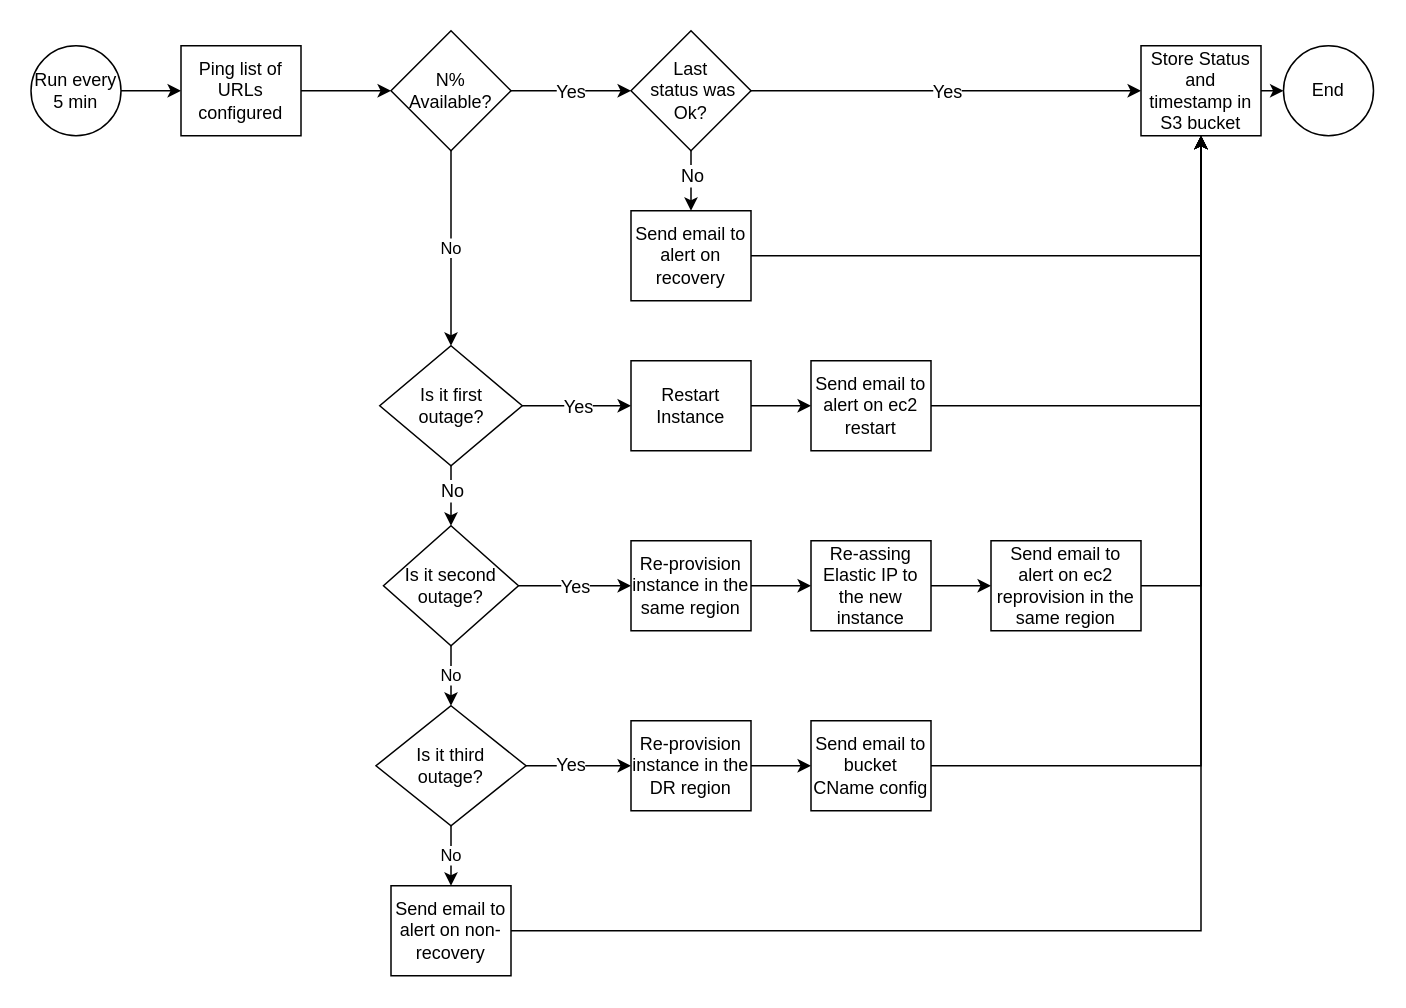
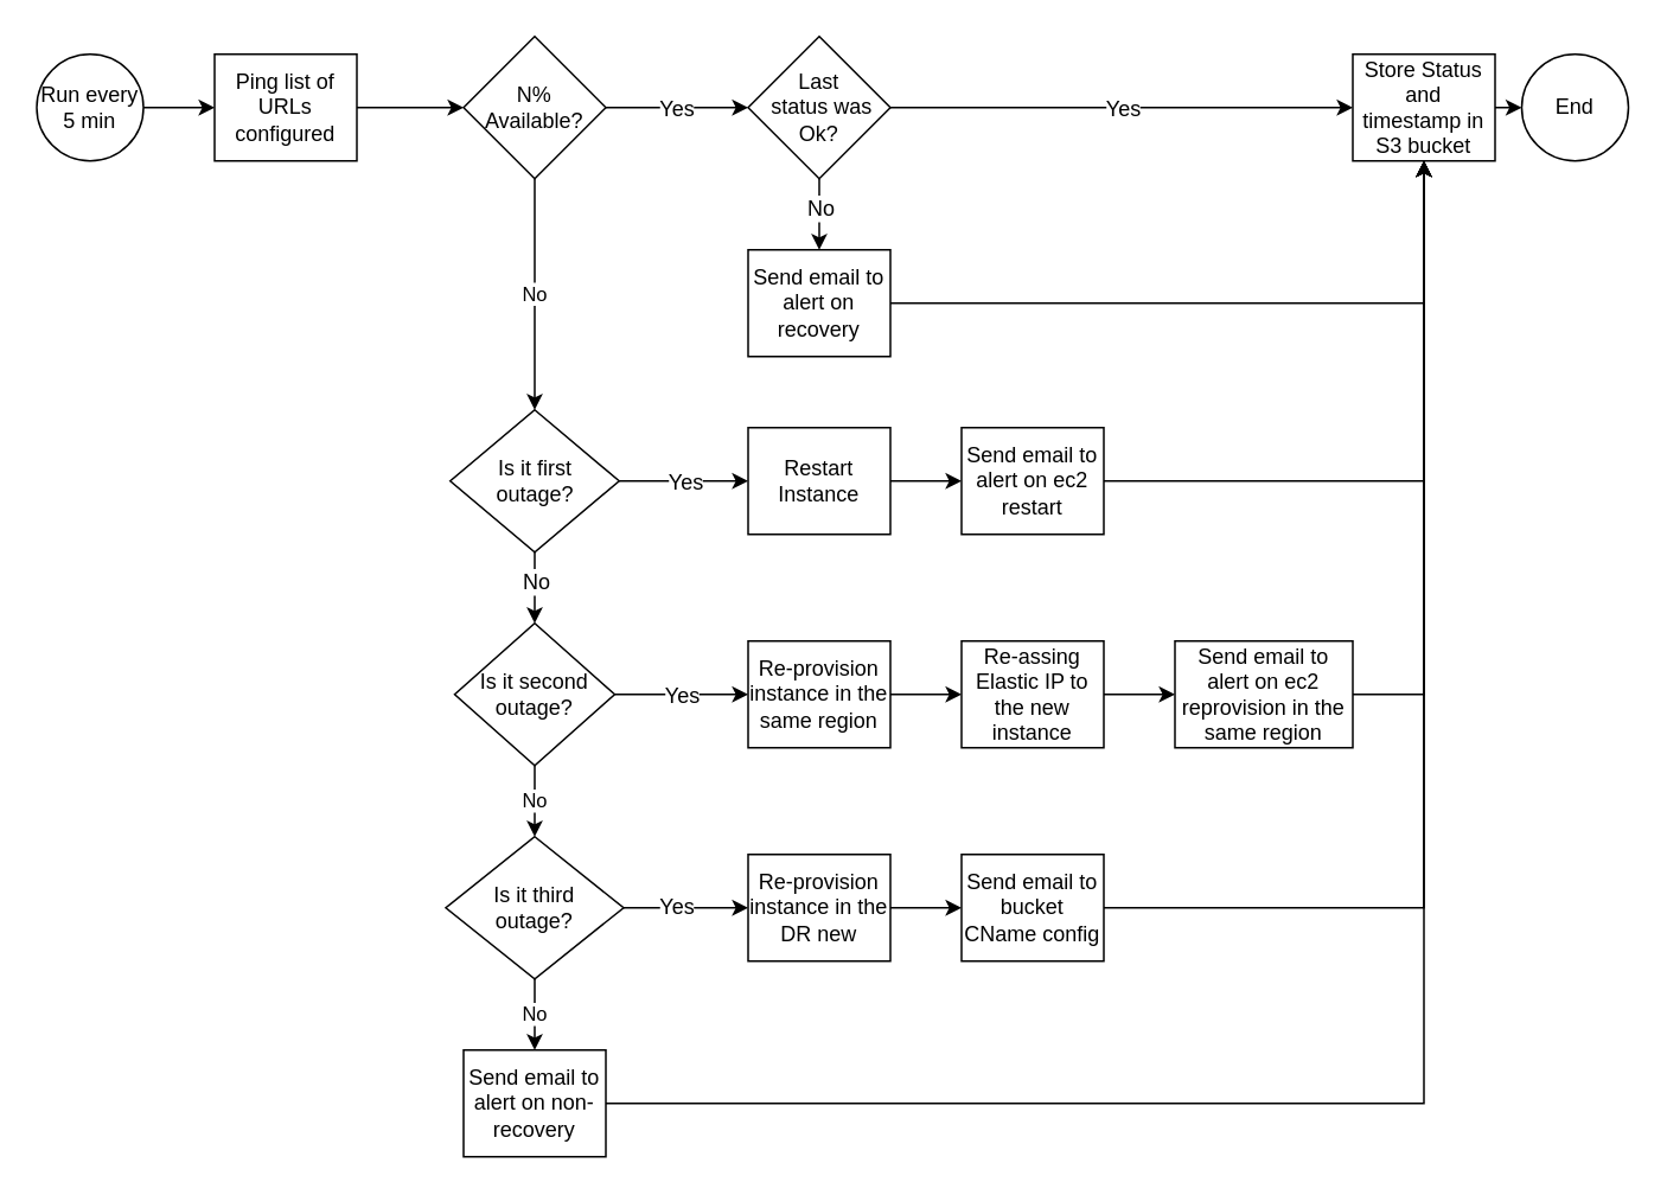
- <mxCell id="33" value="Re-provision instance in the DR region" style="rounded=0;whiteSpace=wrap;html=1;fontFamily=Helvetica;fontSize=12;fontColor=#000000;align=center;" parent="1" vertex="1"><mxGeometry x="420" y="480" width="80" height="60" as="geometry" /></mxCell>
+ <mxCell id="33" value="Re-provision instance in the DR new" style="rounded=0;whiteSpace=wrap;html=1;fontFamily=Helvetica;fontSize=12;fontColor=#000000;align=center;" parent="1" vertex="1"><mxGeometry x="420" y="480" width="80" height="60" as="geometry" /></mxCell>
